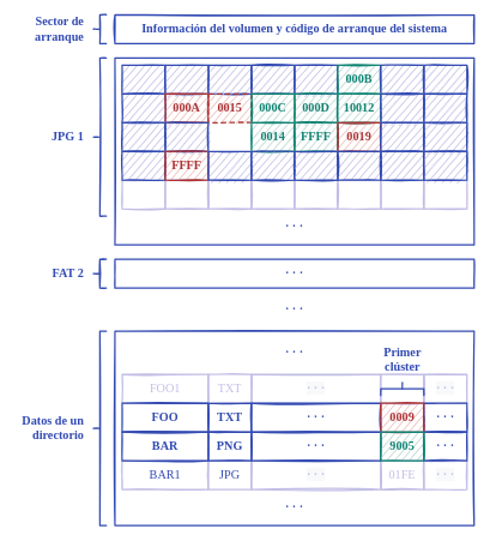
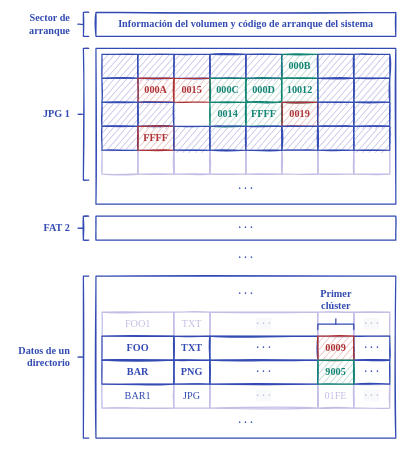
- <mxCell id="41" value="&lt;b&gt;0015&lt;br&gt;&lt;/b&gt;" style="rounded=0;whiteSpace=wrap;html=1;shadow=0;sketch=1;strokeWidth=2;fillColor=#ebbbb6;fontFamily=Ink Free;fontSize=17;spacing=20;fontColor=#ac3235;strokeColor=#ac3235;dashed=1;" parent="1" vertex="1"><mxGeometry x="289" y="130" width="60" height="40" as="geometry" /></mxCell>
+ <mxCell id="41" value="&lt;b&gt;0015&lt;br&gt;&lt;/b&gt;" style="rounded=0;whiteSpace=wrap;html=1;shadow=0;sketch=1;strokeWidth=2;fillColor=#ebbbb6;fontFamily=Ink Free;fontSize=17;spacing=20;fontColor=#ac3235;strokeColor=#ac3235;" parent="1" vertex="1"><mxGeometry x="289" y="130" width="60" height="40" as="geometry" /></mxCell>
- <mxCell id="43" value="&lt;b&gt;000D&lt;/b&gt;" style="rounded=0;whiteSpace=wrap;html=1;shadow=0;sketch=1;strokeWidth=2;fillColor=#b8d5ce;fontFamily=Ink Free;fontSize=17;spacing=20;fontColor=#108473;strokeColor=#108473;" parent="1" vertex="1"><mxGeometry x="409" y="130" width="60" height="40" as="geometry" /></mxCell>
+ <mxCell id="43" value="&lt;b&gt;000D&lt;/b&gt;" style="whiteSpace=wrap;html=1;shadow=0;sketch=1;strokeWidth=2;fillColor=#b8d5ce;fontFamily=Ink Free;fontSize=17;spacing=20;fontColor=#108473;strokeColor=#108473;rounded=1;" parent="1" vertex="1"><mxGeometry x="409" y="130" width="60" height="40" as="geometry" /></mxCell>
